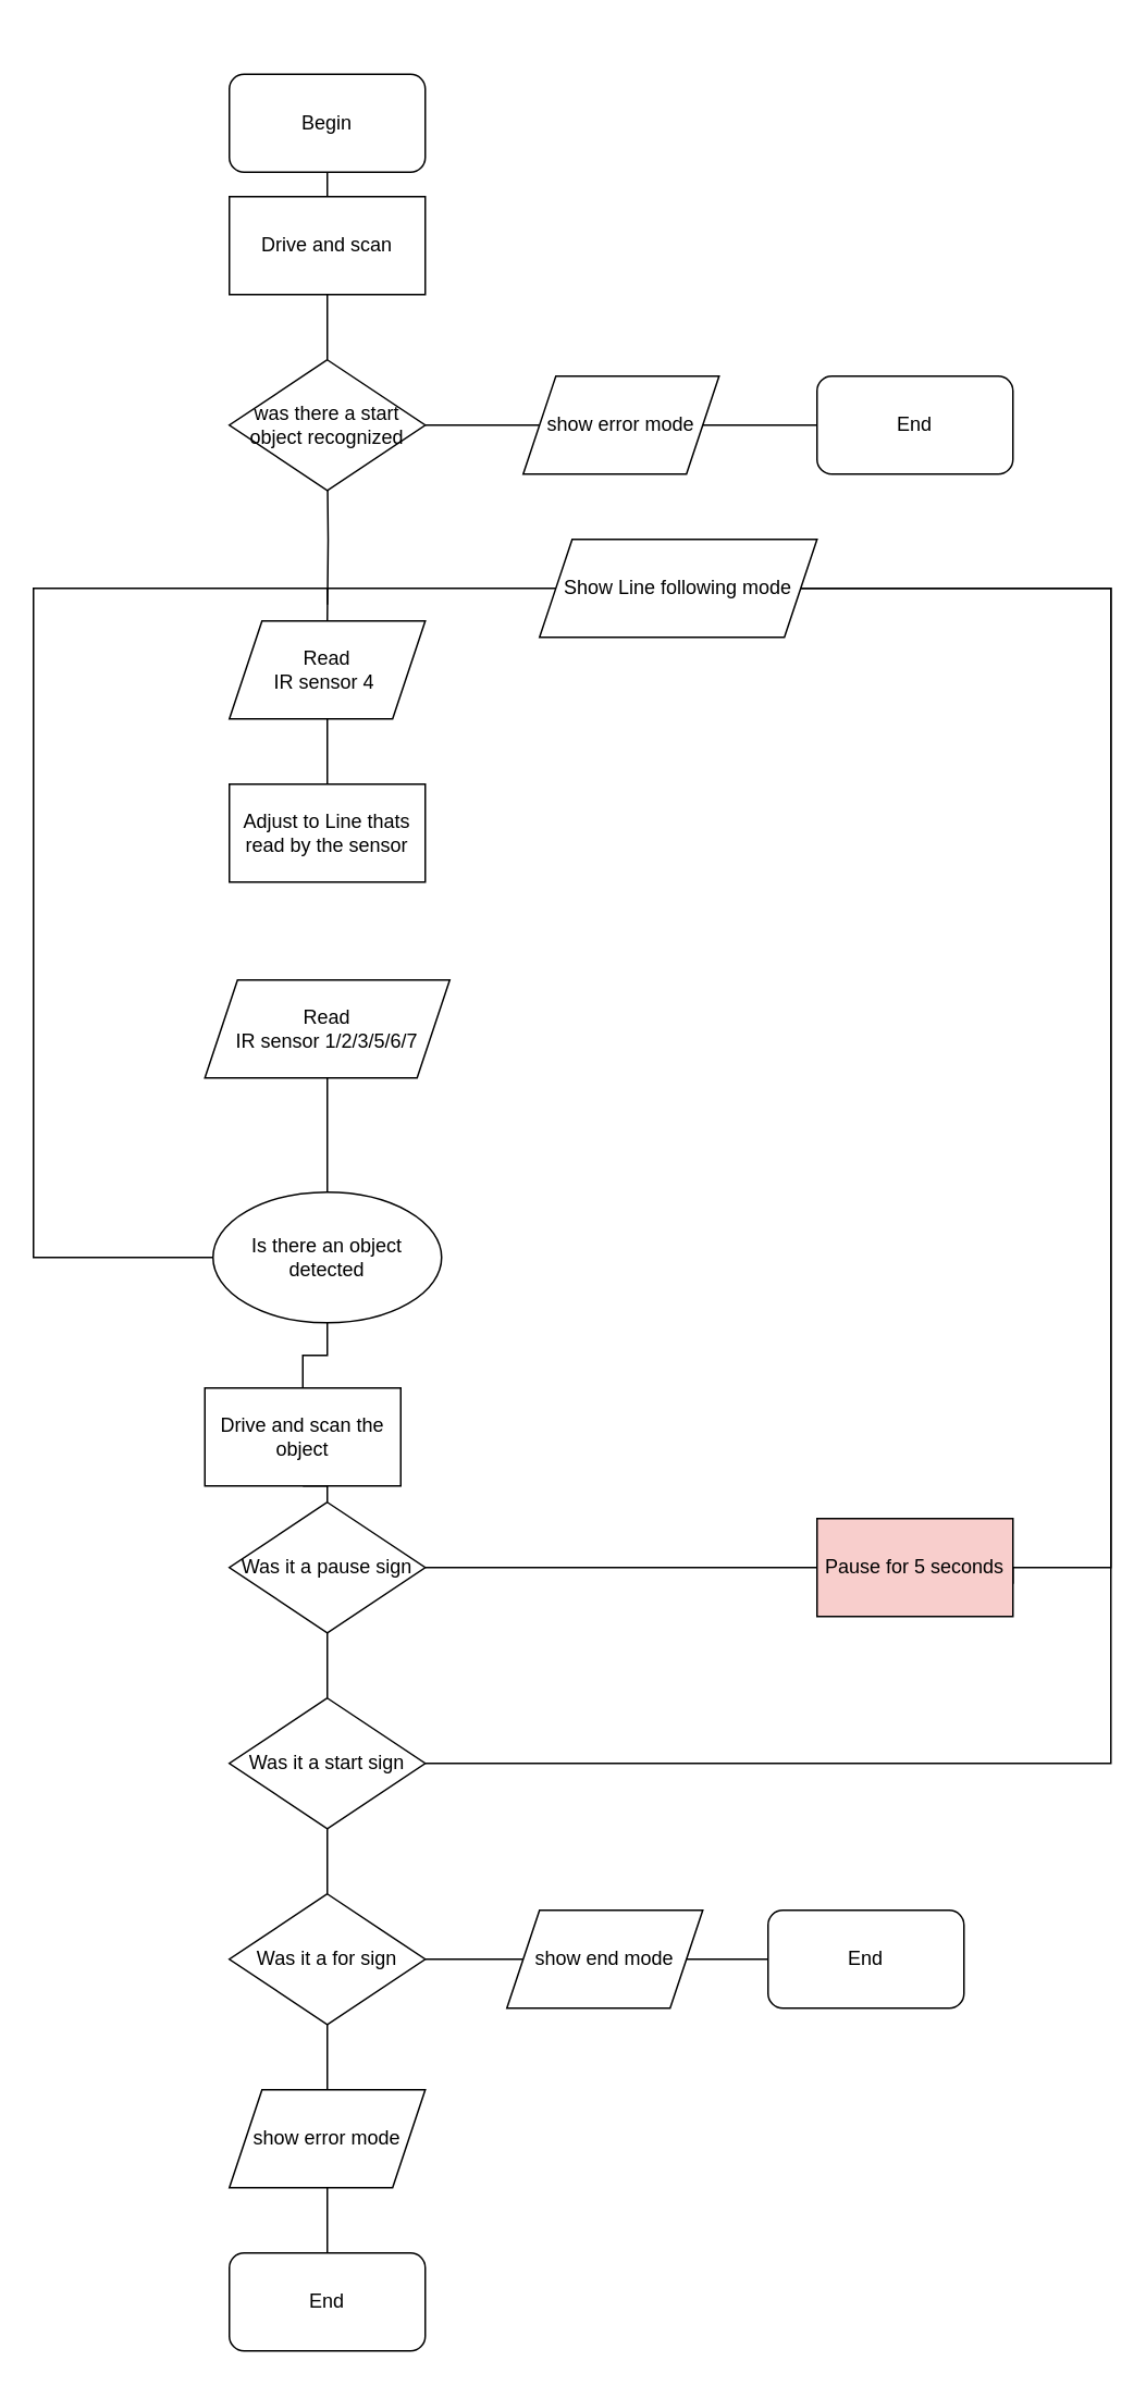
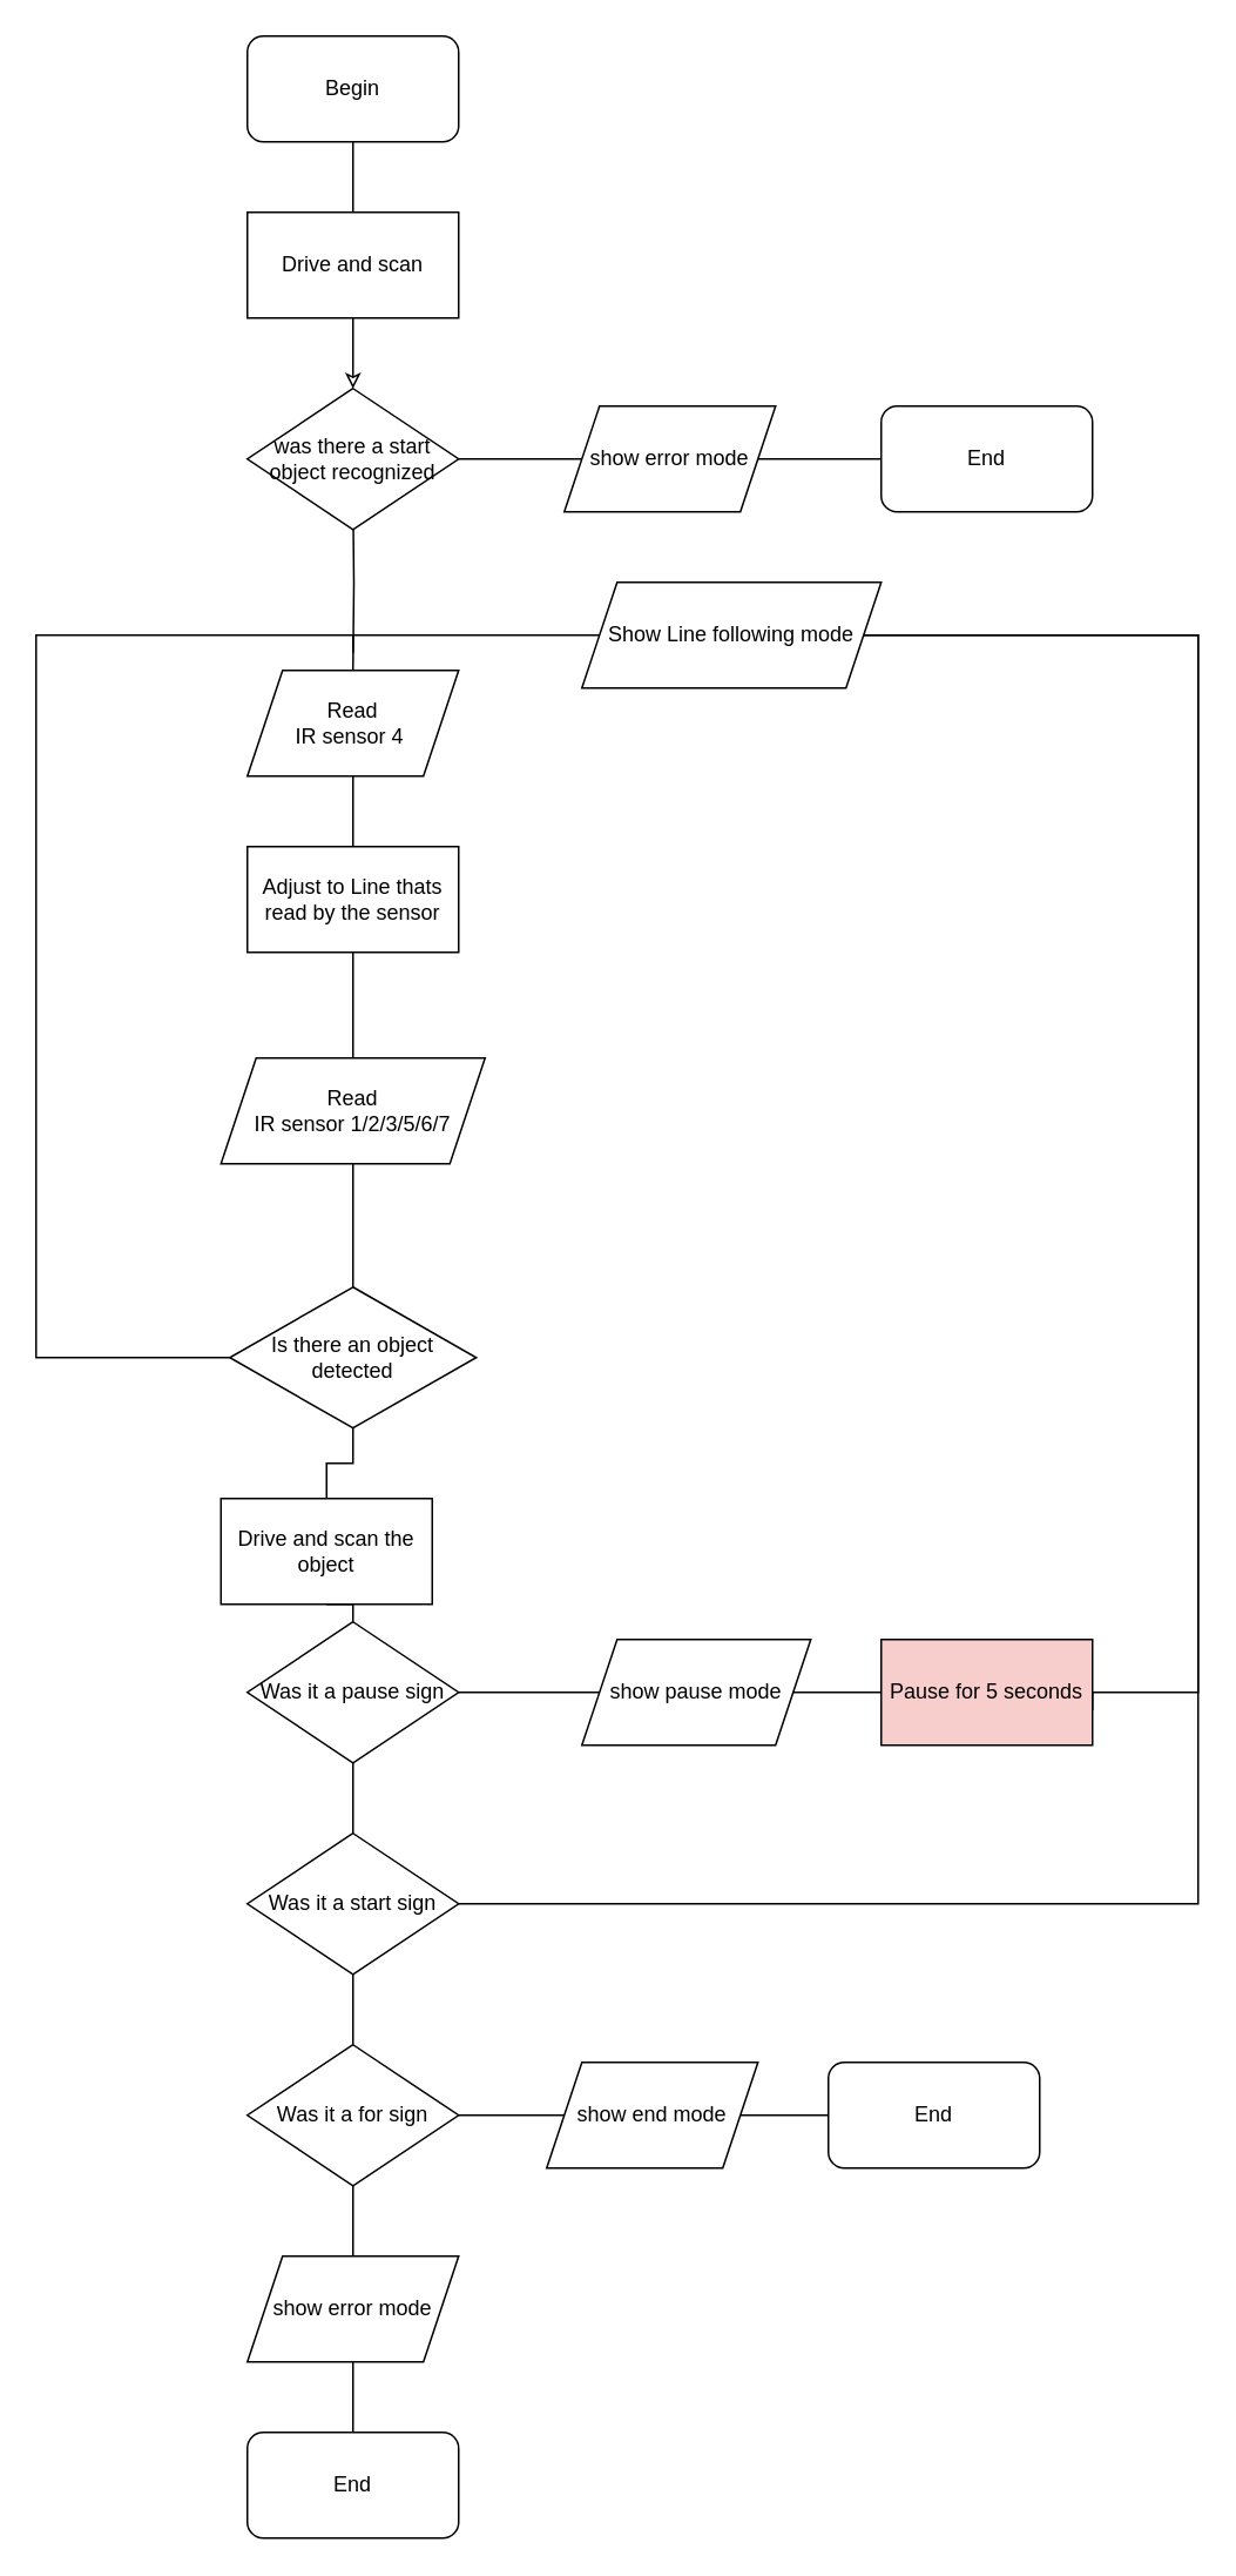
- <mxCell id="3" value="Begin" style="rounded=1;whiteSpace=wrap;html=1;" vertex="1" parent="1"><mxGeometry x="140" y="45" width="120" height="60" as="geometry" /></mxCell>
+ <mxCell id="3" value="Begin" style="rounded=1;whiteSpace=wrap;html=1;" vertex="1" parent="1"><mxGeometry x="140" y="20" width="120" height="60" as="geometry" /></mxCell>
- <mxCell id="36" style="edgeStyle=orthogonalEdgeStyle;rounded=0;orthogonalLoop=1;jettySize=auto;html=1;exitX=0.5;exitY=1;exitDx=0;exitDy=0;entryX=0.5;entryY=0;entryDx=0;entryDy=0;endArrow=none;endFill=0;" edge="1" parent="1" source="37" target="39"><mxGeometry relative="1" as="geometry" /></mxCell>
+ <mxCell id="36" style="edgeStyle=orthogonalEdgeStyle;rounded=0;orthogonalLoop=1;jettySize=auto;html=1;exitX=0.5;exitY=1;exitDx=0;exitDy=0;entryX=0.5;entryY=0;entryDx=0;entryDy=0;endArrow=classic;endFill=0;" edge="1" parent="1" source="37" target="39"><mxGeometry relative="1" as="geometry" /></mxCell>
+ <mxCell id="10" style="edgeStyle=orthogonalEdgeStyle;rounded=0;orthogonalLoop=1;jettySize=auto;html=1;exitX=0.5;exitY=1;exitDx=0;exitDy=0;entryX=0.5;entryY=0;entryDx=0;entryDy=0;endArrow=none;endFill=0;" edge="1" parent="1" source="5" target="9"><mxGeometry relative="1" as="geometry"><mxPoint x="200" y="460" as="sourcePoint" /><mxPoint x="200" y="680" as="targetPoint" /></mxGeometry></mxCell>
- <mxCell id="8" value="Is there an object detected" style="ellipse;whiteSpace=wrap;html=1;" vertex="1" parent="1"><mxGeometry x="130" y="730" width="140" height="80" as="geometry" /></mxCell>
+ <mxCell id="8" value="Is there an object detected" style="rhombus;whiteSpace=wrap;html=1;" vertex="1" parent="1"><mxGeometry x="130" y="730" width="140" height="80" as="geometry" /></mxCell>
+ <mxCell id="31" value="show pause mode" style="shape=parallelogram;perimeter=parallelogramPerimeter;whiteSpace=wrap;html=1;fixedSize=1;" vertex="1" parent="1"><mxGeometry x="330" y="930" width="130" height="60" as="geometry" /></mxCell>
